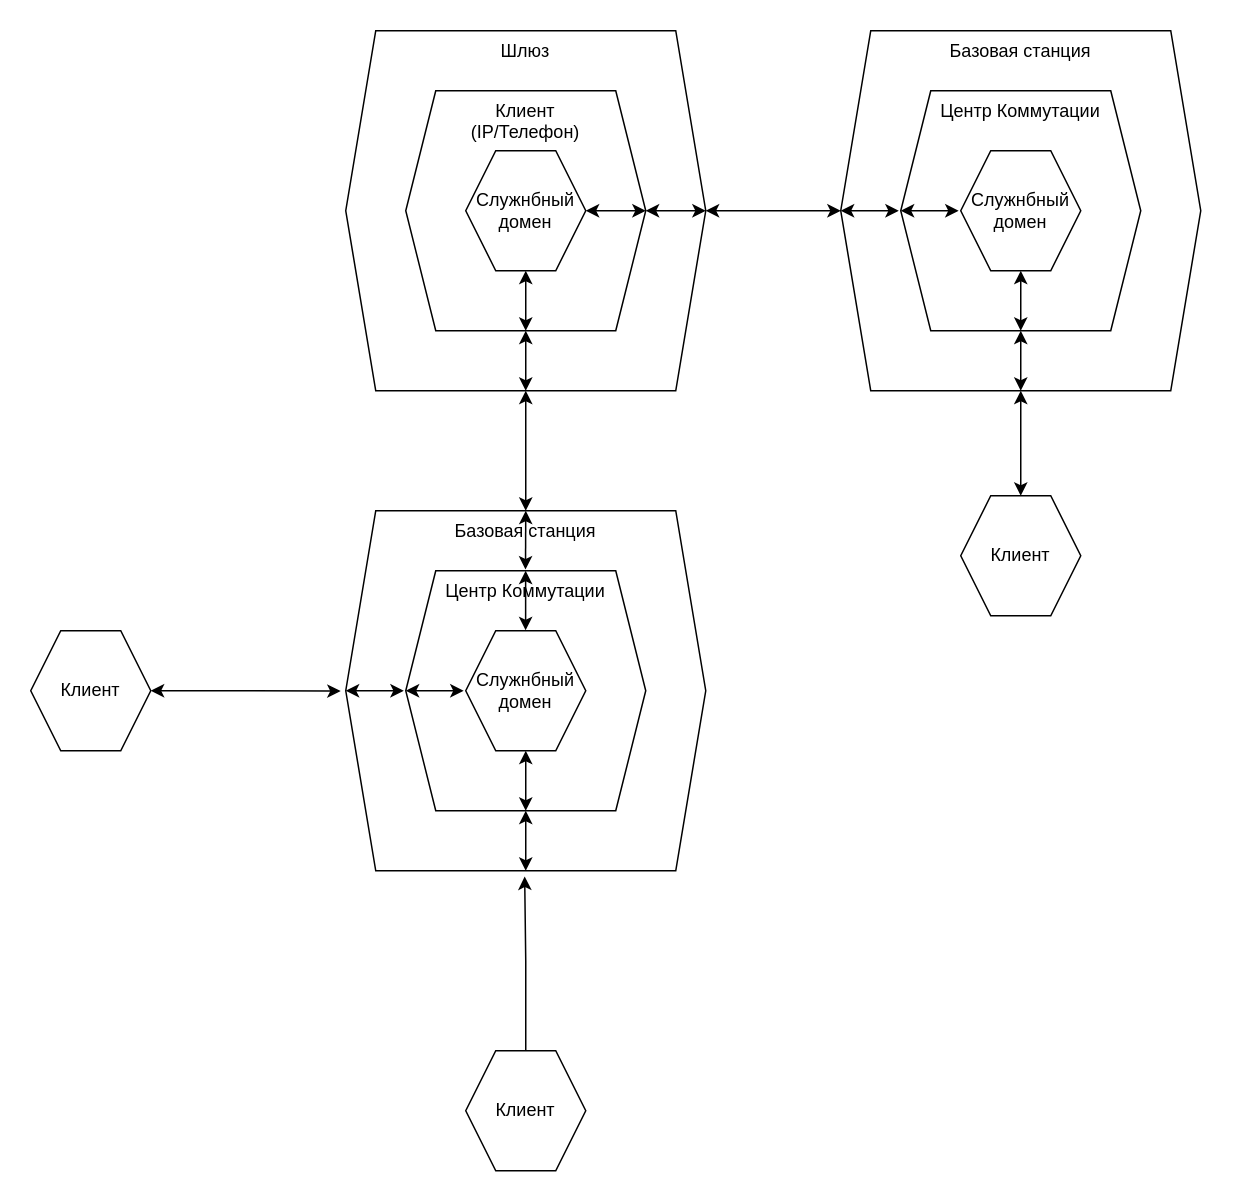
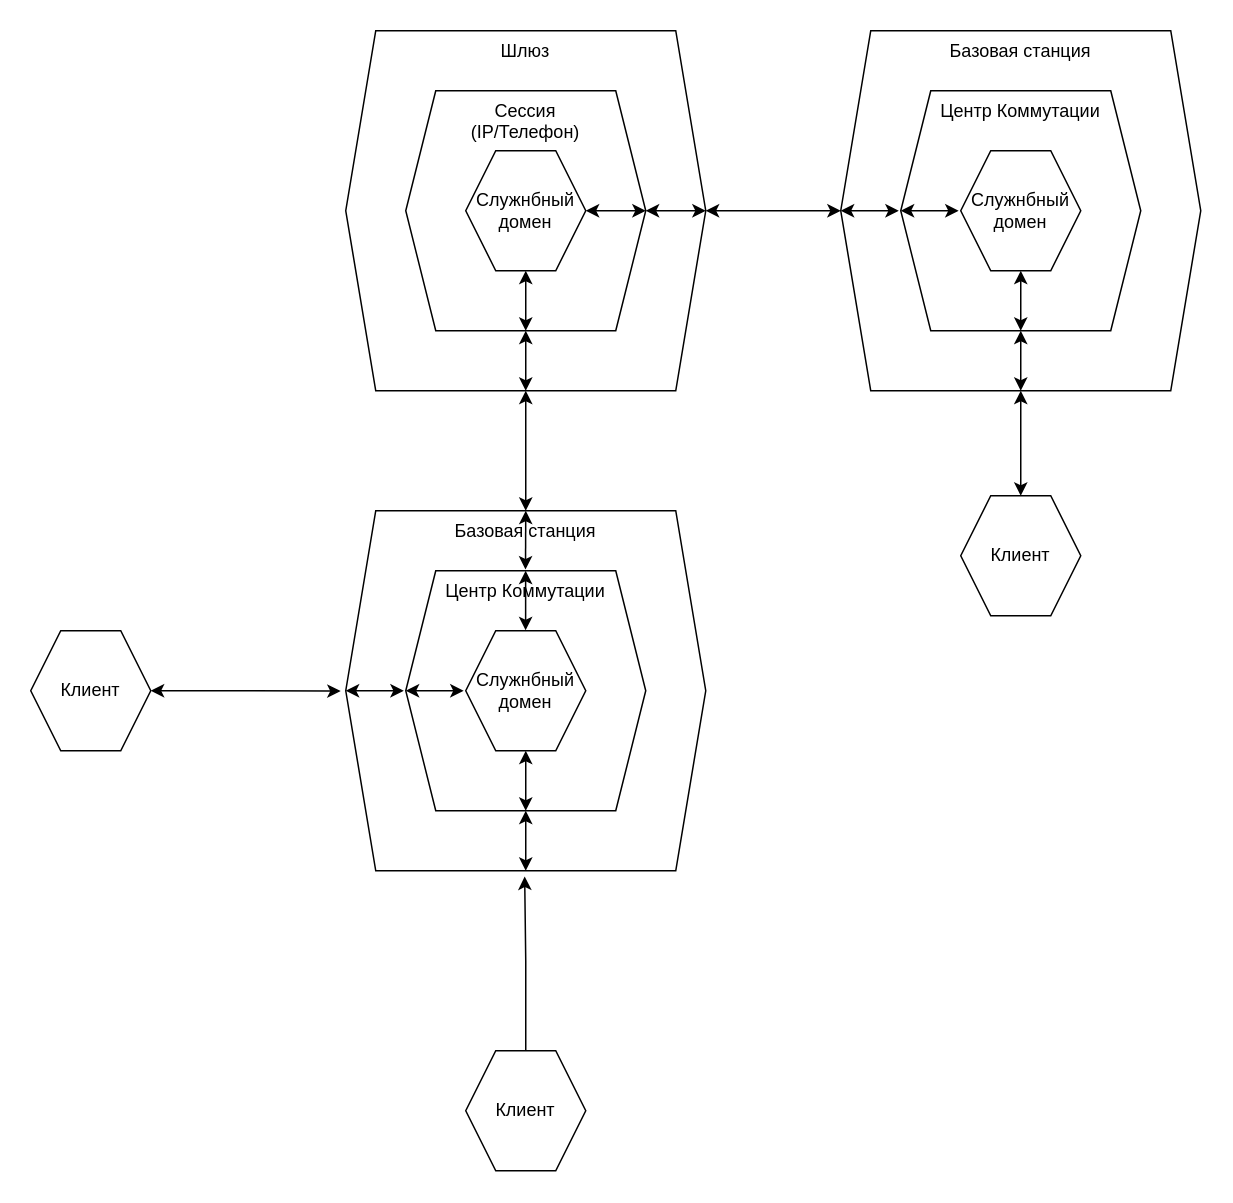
- <mxCell id="19" value="Клиент&lt;br&gt;(IP/Телефон)" style="shape=hexagon;perimeter=hexagonPerimeter2;whiteSpace=wrap;html=1;fixedSize=1;fillColor=none;verticalAlign=top;" parent="1" vertex="1"><mxGeometry x="270" y="60" width="160" height="160" as="geometry" /></mxCell>
+ <mxCell id="19" value="Сессия&lt;br&gt;(IP/Телефон)" style="shape=hexagon;perimeter=hexagonPerimeter2;whiteSpace=wrap;html=1;fixedSize=1;fillColor=none;verticalAlign=top;" parent="1" vertex="1"><mxGeometry x="270" y="60" width="160" height="160" as="geometry" /></mxCell>
